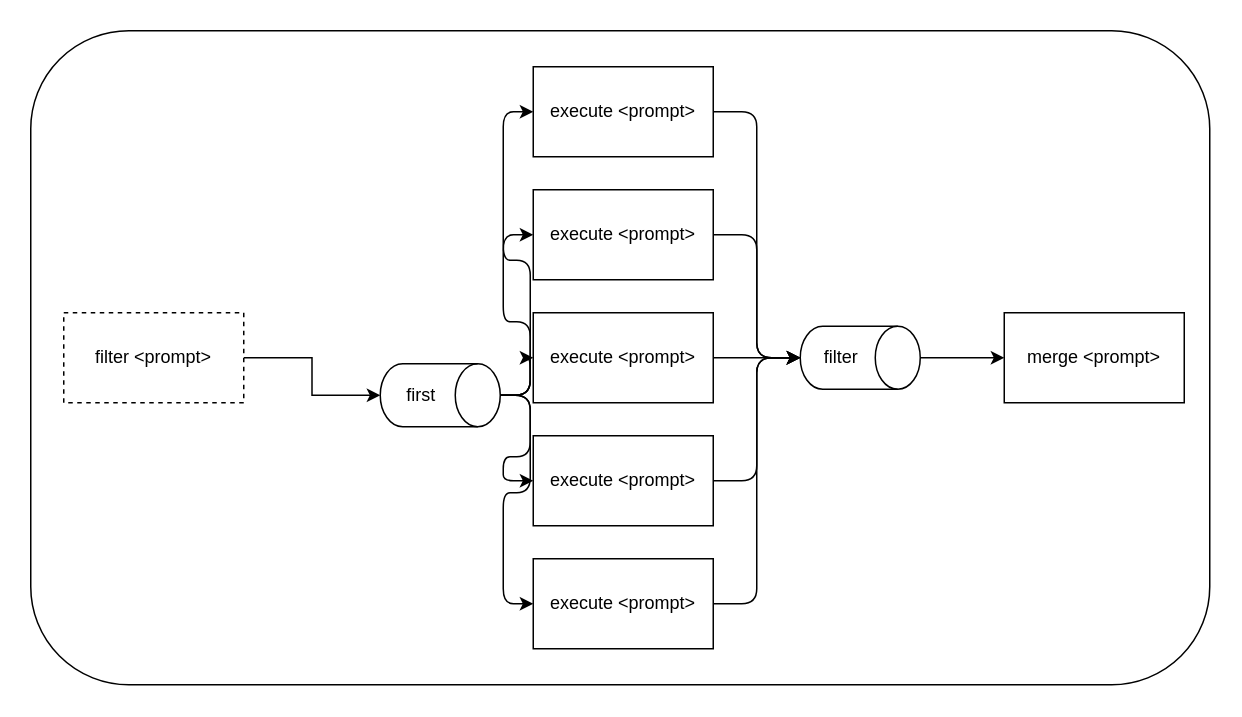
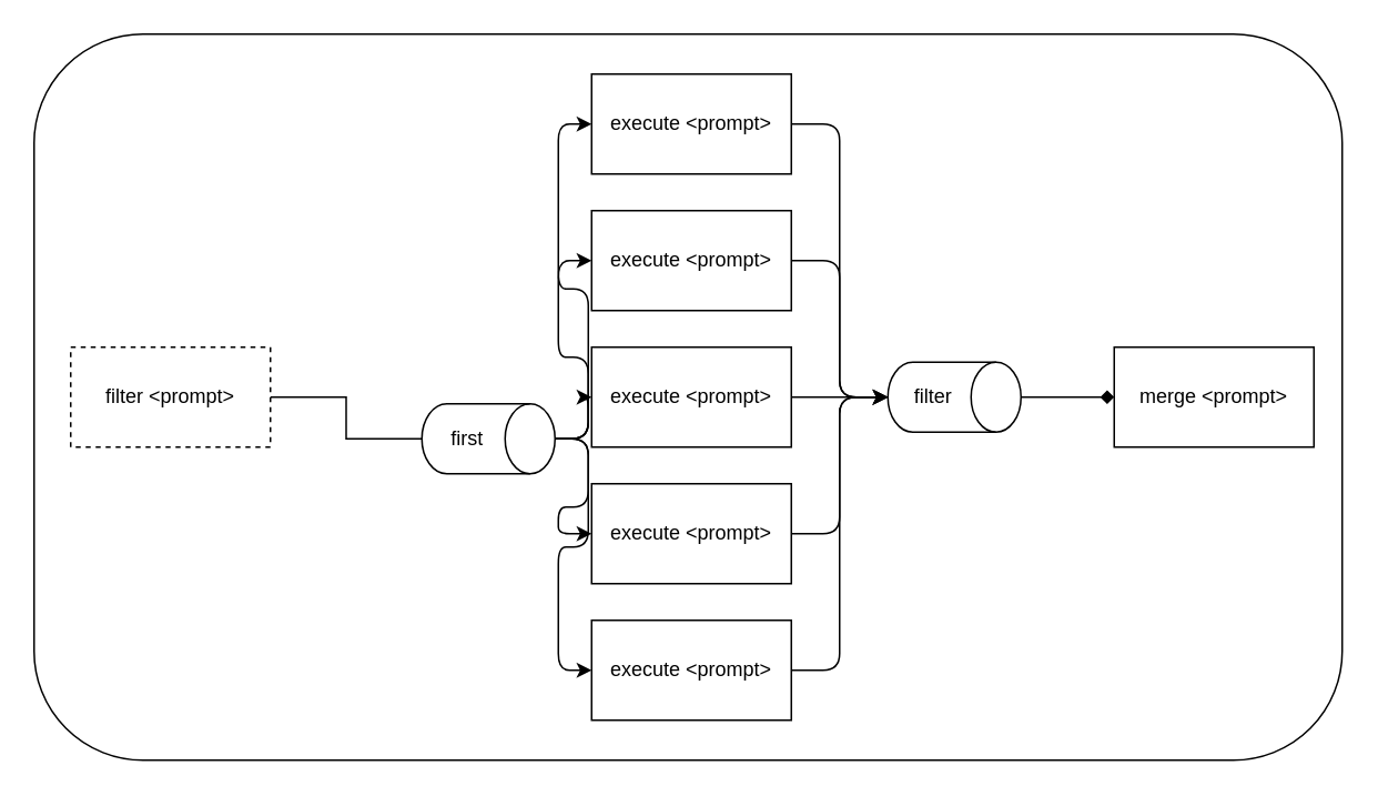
- <mxCell id="16" style="edgeStyle=orthogonalEdgeStyle;rounded=0;orthogonalLoop=1;jettySize=auto;html=1;" edge="1" parent="1" source="17" target="18"><mxGeometry relative="1" as="geometry" /></mxCell>
+ <mxCell id="16" style="edgeStyle=orthogonalEdgeStyle;rounded=0;orthogonalLoop=1;jettySize=auto;html=1;endArrow=diamond;" edge="1" parent="1" source="17" target="18"><mxGeometry relative="1" as="geometry" /></mxCell>
- <mxCell id="3" style="edgeStyle=orthogonalEdgeStyle;rounded=0;orthogonalLoop=1;jettySize=auto;html=1;" edge="1" parent="1" source="4" target="10"><mxGeometry relative="1" as="geometry" /></mxCell>
+ <mxCell id="3" style="edgeStyle=orthogonalEdgeStyle;rounded=0;orthogonalLoop=1;jettySize=auto;html=1;endArrow=none;" edge="1" parent="1" source="4" target="10"><mxGeometry relative="1" as="geometry" /></mxCell>
